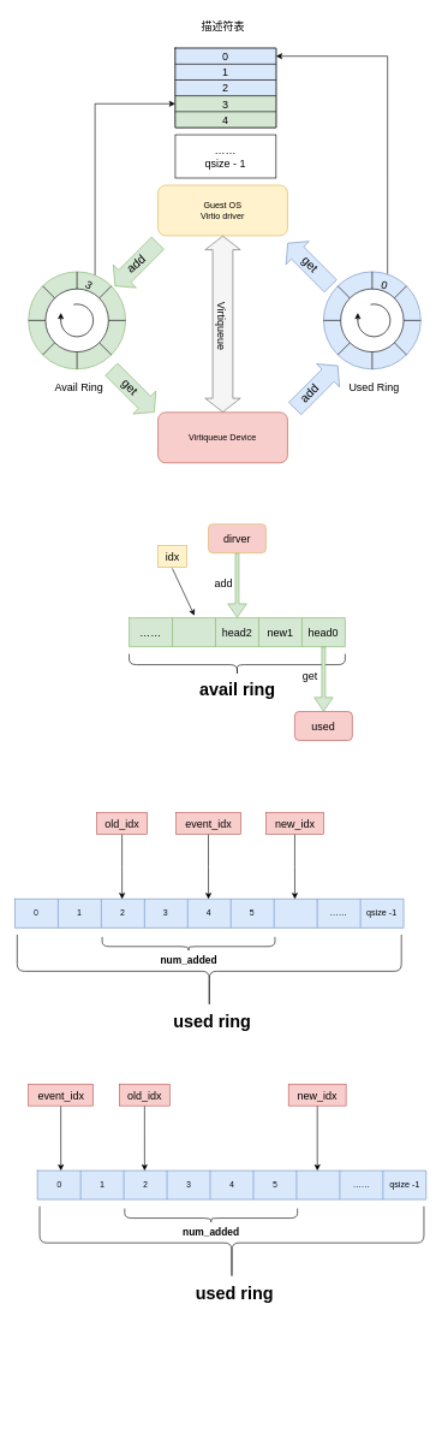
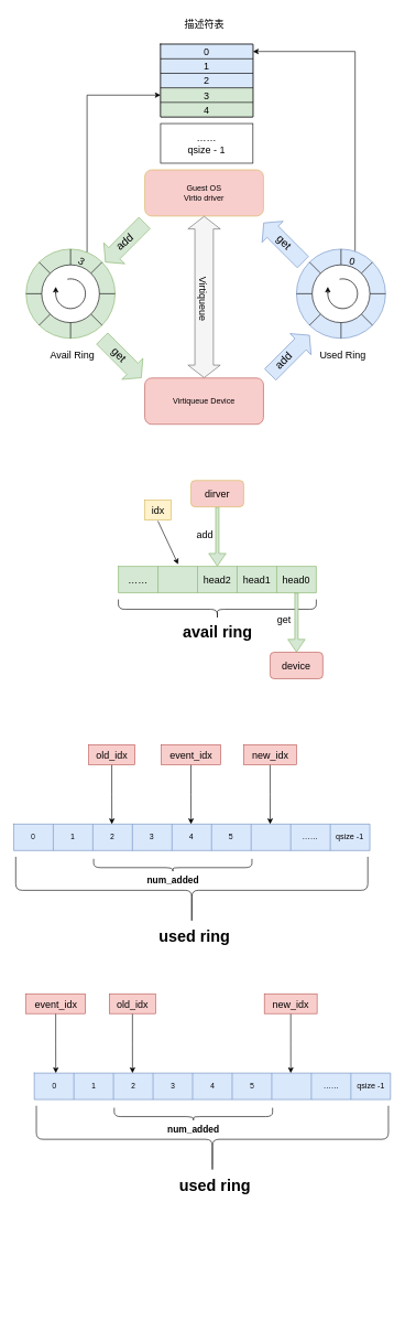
- <mxCell id="5" value="Guest OS&lt;br&gt;Virtio driver" style="rounded=1;whiteSpace=wrap;html=1;fillColor=#fff2cc;strokeColor=#d6b656;" parent="1" vertex="1"><mxGeometry x="219" y="255" width="180" height="70" as="geometry" /></mxCell>
+ <mxCell id="5" value="Guest OS&lt;br&gt;Virtio driver" style="rounded=1;whiteSpace=wrap;html=1;fillColor=#f8cecc;strokeColor=#d6b656;" parent="1" vertex="1"><mxGeometry x="219" y="255" width="180" height="70" as="geometry" /></mxCell>
- <mxCell id="69" value="new1" style="shape=partialRectangle;html=1;whiteSpace=wrap;connectable=0;overflow=hidden;fillColor=none;top=0;left=0;bottom=0;right=0;pointerEvents=1;labelBackgroundColor=none;strokeColor=#000000;strokeWidth=1;fontSize=15;" parent="65" vertex="1"><mxGeometry x="180" width="60" height="40" as="geometry"><mxRectangle width="60" height="40" as="alternateBounds" /></mxGeometry></mxCell>
+ <mxCell id="69" value="head1" style="shape=partialRectangle;html=1;whiteSpace=wrap;connectable=0;overflow=hidden;fillColor=none;top=0;left=0;bottom=0;right=0;pointerEvents=1;labelBackgroundColor=none;strokeColor=#000000;strokeWidth=1;fontSize=15;" parent="65" vertex="1"><mxGeometry x="180" width="60" height="40" as="geometry"><mxRectangle width="60" height="40" as="alternateBounds" /></mxGeometry></mxCell>
- <mxCell id="72" value="used" style="rounded=1;whiteSpace=wrap;html=1;labelBackgroundColor=none;strokeColor=#b85450;strokeWidth=1;fontSize=15;fillColor=#f8cecc;" parent="1" vertex="1"><mxGeometry x="409" y="985" width="80" height="40" as="geometry" /></mxCell>
+ <mxCell id="72" value="device" style="rounded=1;whiteSpace=wrap;html=1;labelBackgroundColor=none;strokeColor=#b85450;strokeWidth=1;fontSize=15;fillColor=#f8cecc;" parent="1" vertex="1"><mxGeometry x="409" y="985" width="80" height="40" as="geometry" /></mxCell>
